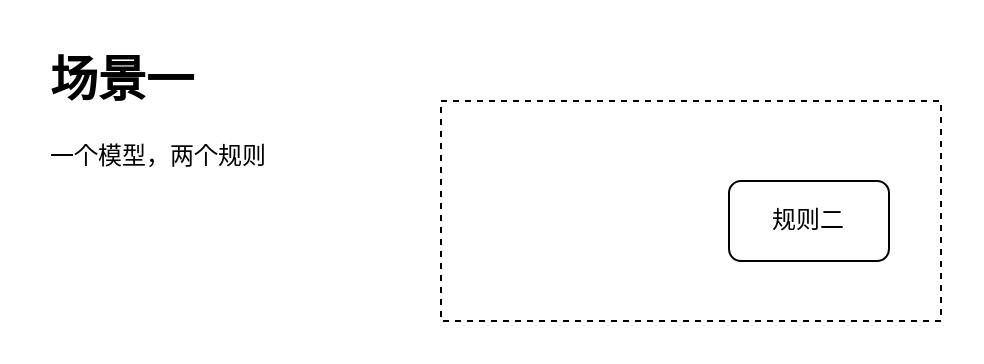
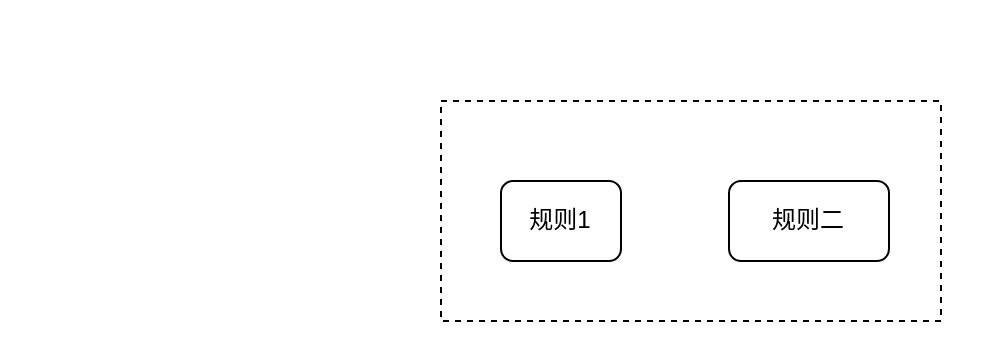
- <mxCell id="2" value="&lt;h1&gt;场景一&lt;/h1&gt;&lt;p&gt;一个模型，两个规则&lt;/p&gt;" style="text;html=1;strokeColor=none;fillColor=none;spacing=5;spacingTop=-20;whiteSpace=wrap;overflow=hidden;rounded=0;" vertex="1" parent="1"><mxGeometry x="20" y="20" width="140" height="80" as="geometry" /></mxCell>
+ <mxCell id="4" value="规则1" style="rounded=1;whiteSpace=wrap;html=1;" vertex="1" parent="1"><mxGeometry x="250" y="90" width="60" height="40" as="geometry" /></mxCell>
